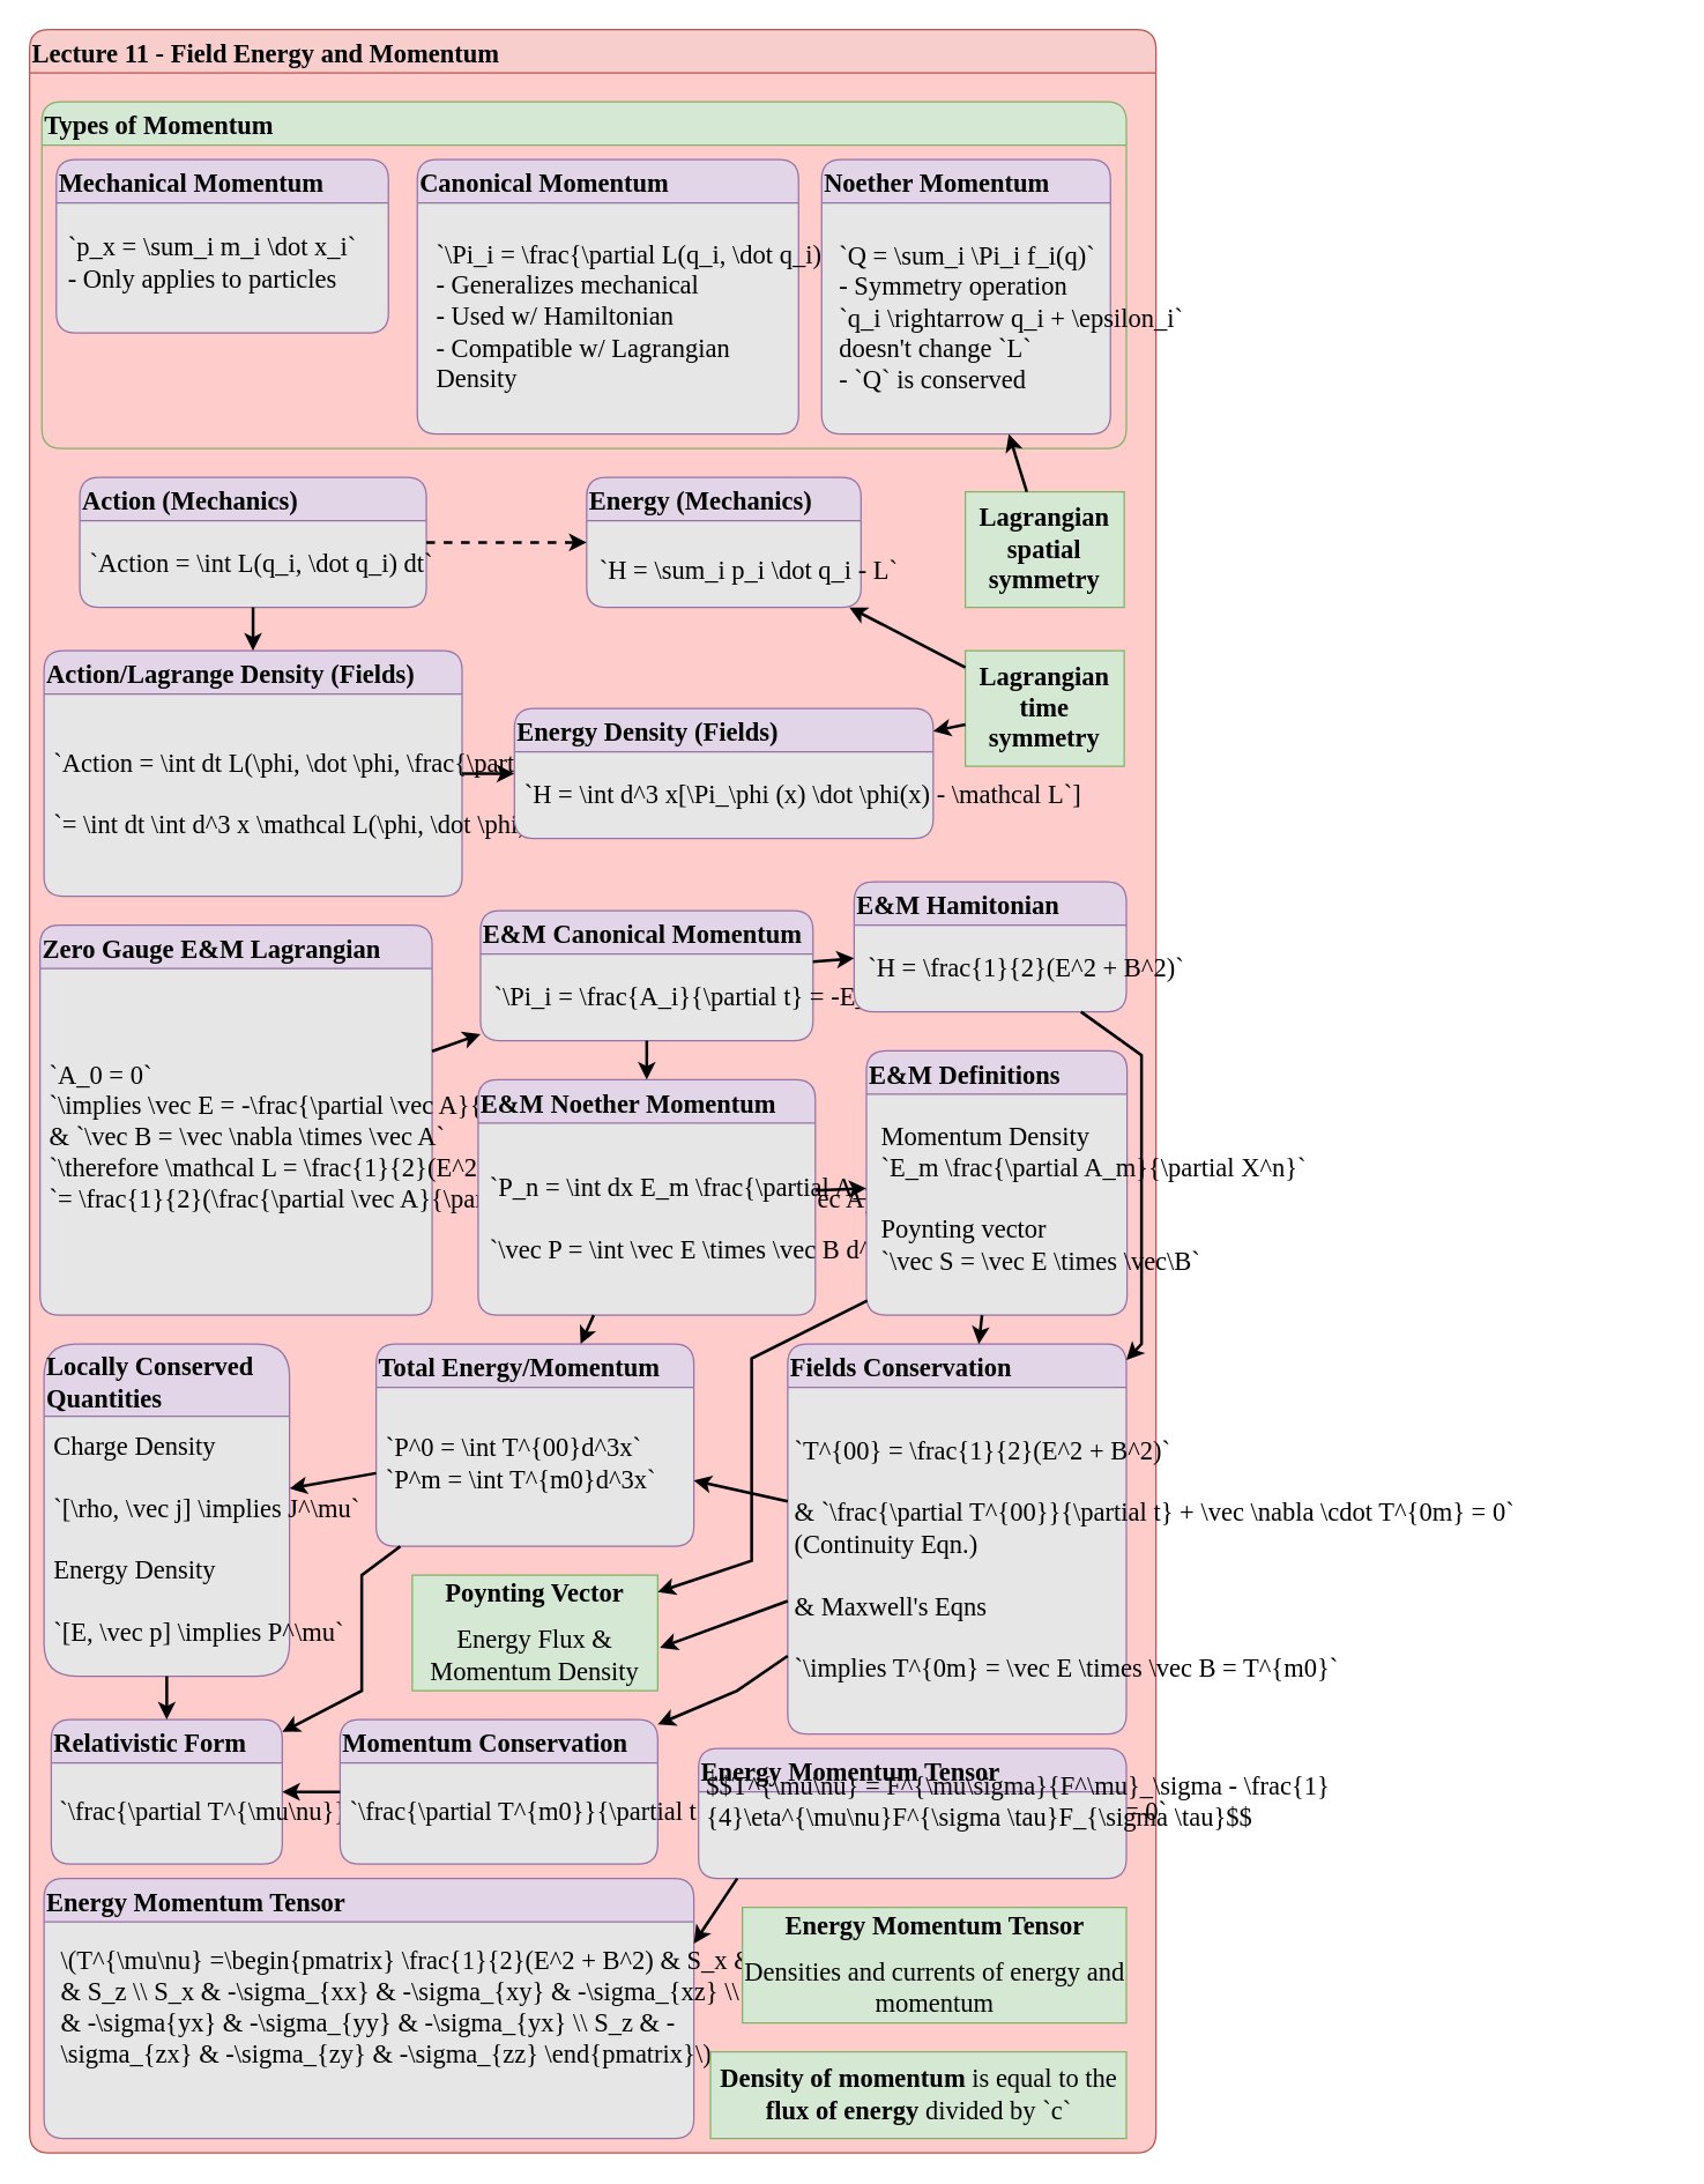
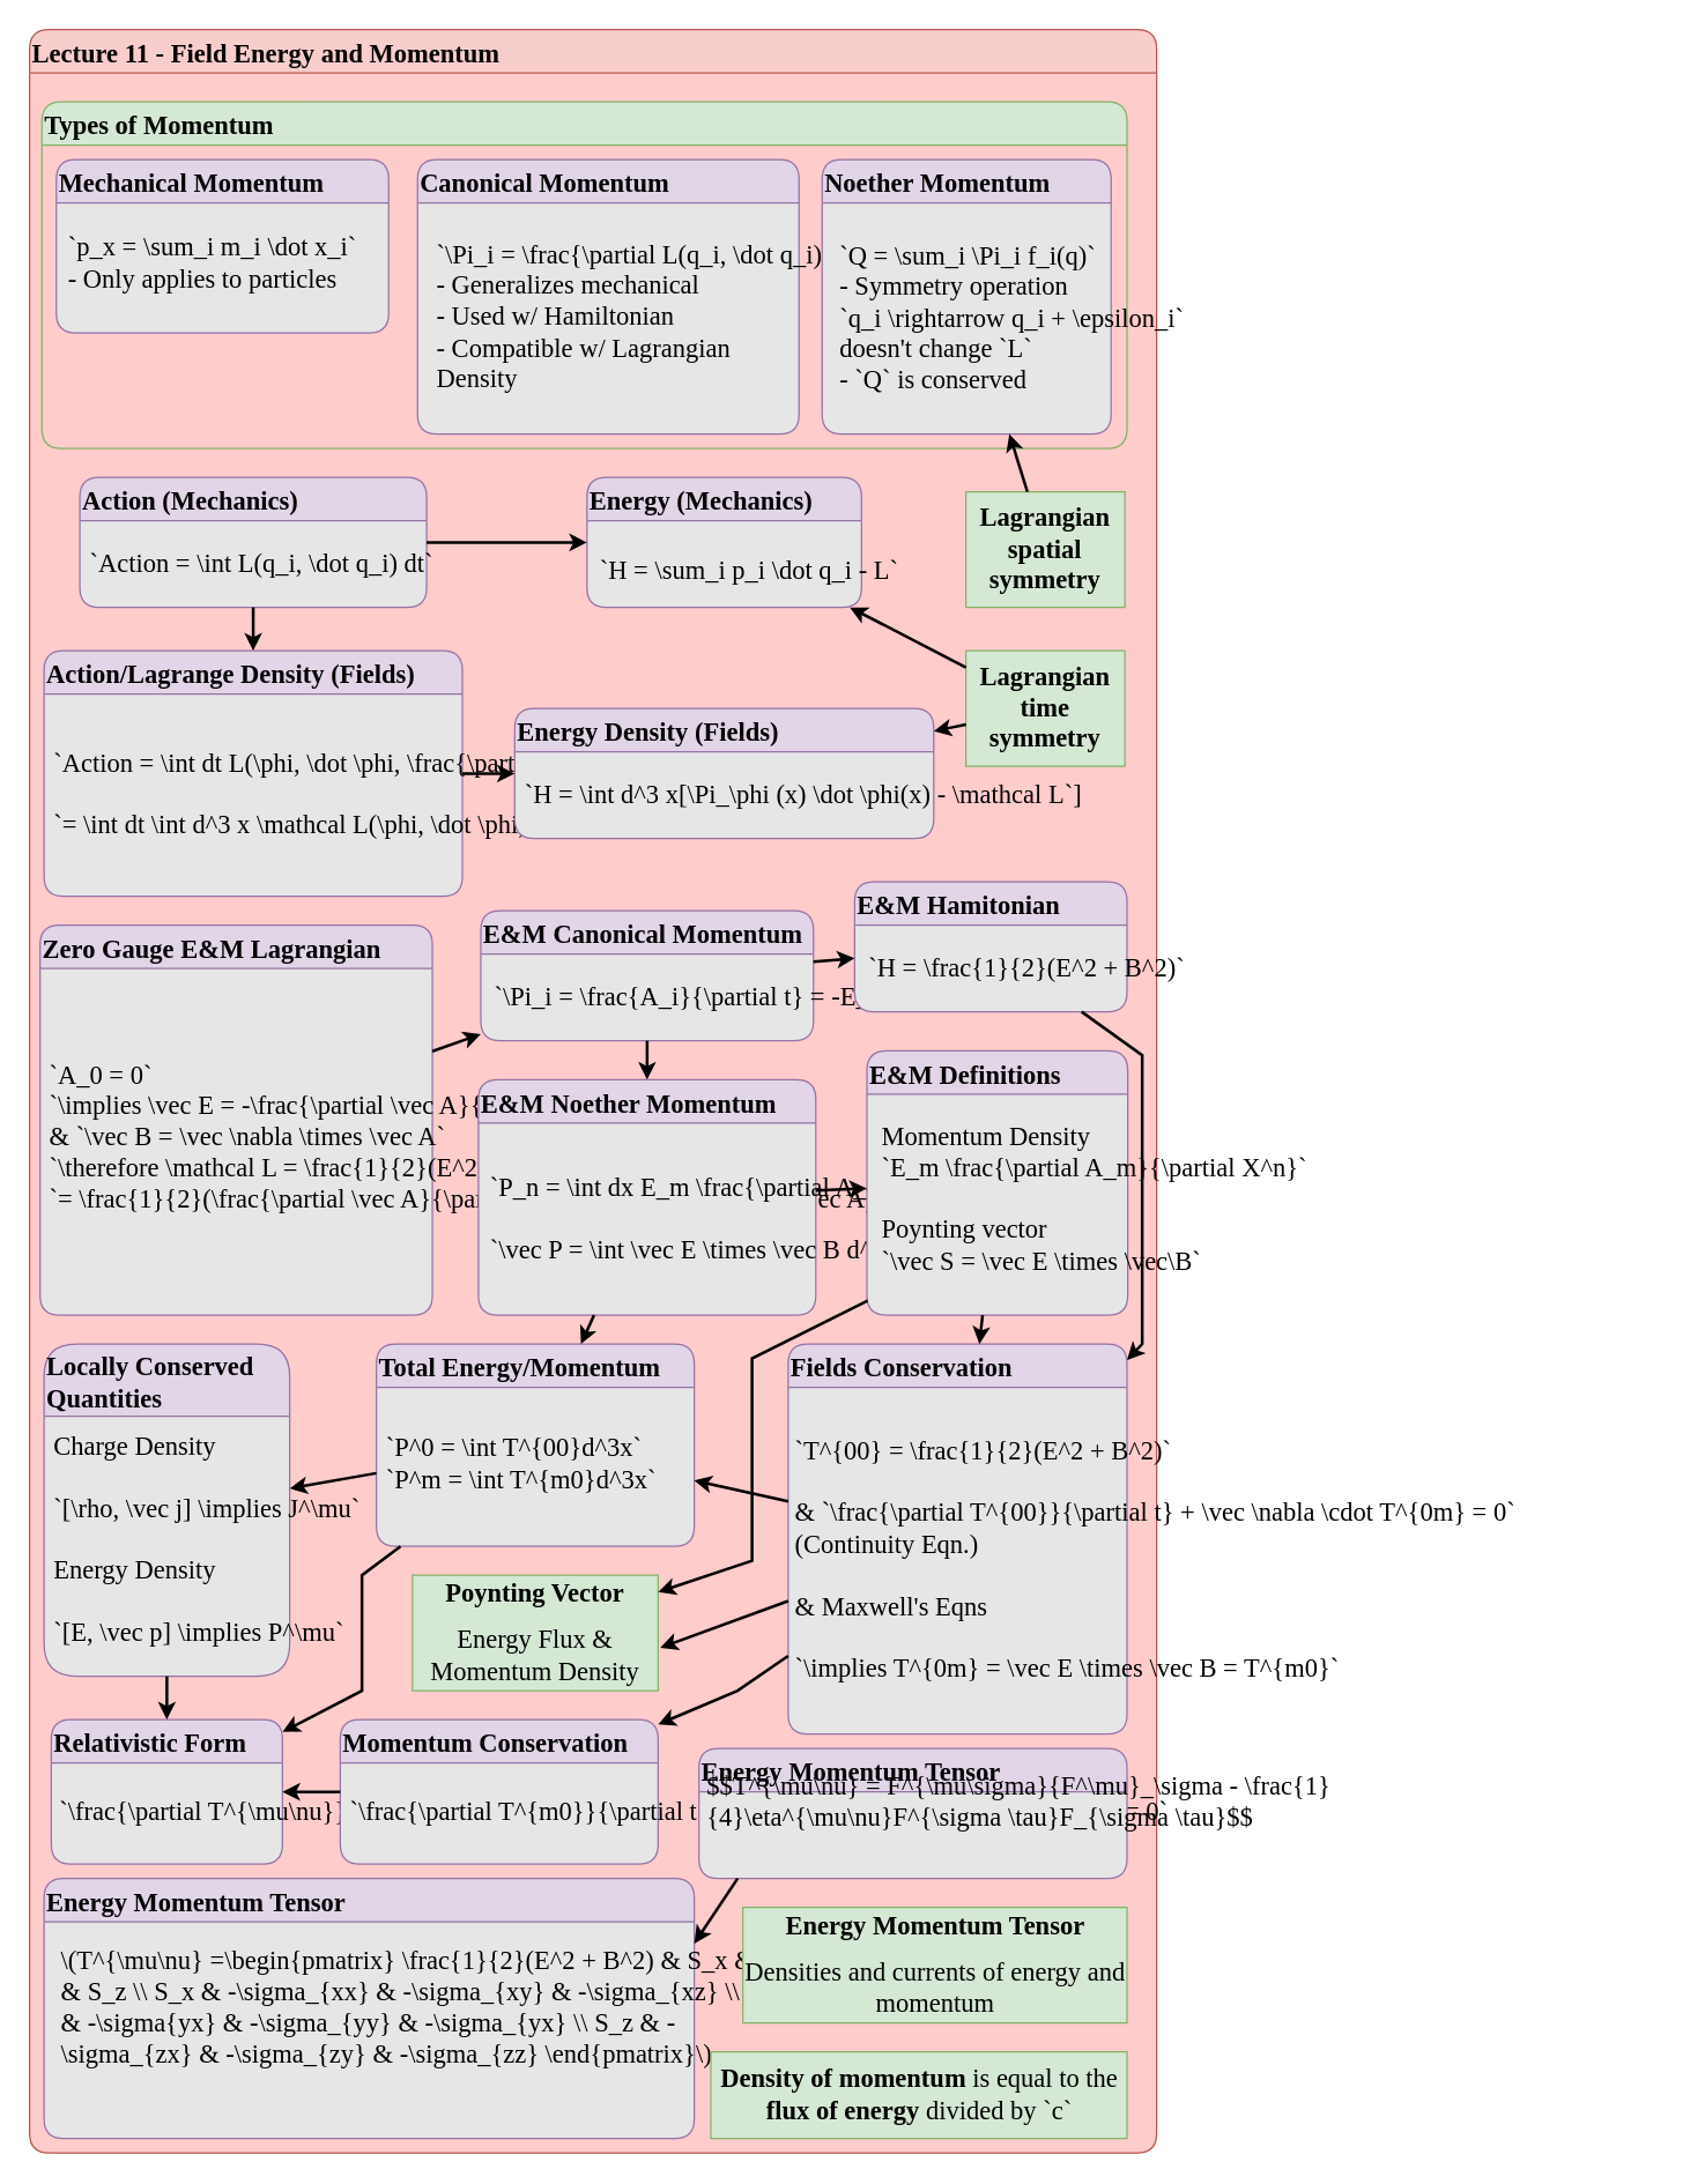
- <mxCell id="23" value="" style="endArrow=classic;html=1;rounded=0;fontFamily=Comic Sans MS;fontSize=18;fontColor=default;autosize=1;resizable=0;strokeWidth=2;dashed=1;" parent="1" source="14" target="12" edge="1"><mxGeometry width="50" height="50" relative="1" as="geometry"><mxPoint x="333" y="560" as="sourcePoint" /><mxPoint x="383" y="510" as="targetPoint" /></mxGeometry></mxCell>
+ <mxCell id="23" value="" style="endArrow=classic;html=1;rounded=0;fontFamily=Comic Sans MS;fontSize=18;fontColor=default;autosize=1;resizable=0;strokeWidth=2;" parent="1" source="14" target="12" edge="1"><mxGeometry width="50" height="50" relative="1" as="geometry"><mxPoint x="333" y="560" as="sourcePoint" /><mxPoint x="383" y="510" as="targetPoint" /></mxGeometry></mxCell>
